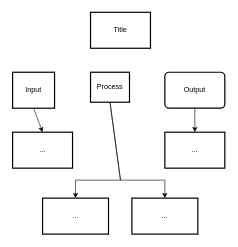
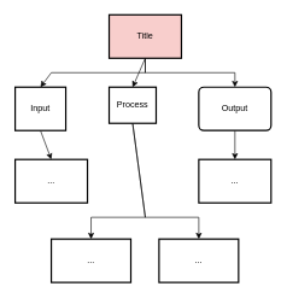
- <mxCell id="8" value="Title" style="rounded=0;whiteSpace=wrap;html=1;absoluteArcSize=1;arcSize=14;strokeWidth=2;" parent="1" vertex="1"><mxGeometry x="150" y="20" width="100" height="60" as="geometry" /></mxCell>
+ <mxCell id="8" value="Title" style="rounded=0;whiteSpace=wrap;html=1;absoluteArcSize=1;arcSize=14;strokeWidth=2;fillColor=#f8cecc;" parent="1" vertex="1"><mxGeometry x="150" y="20" width="100" height="60" as="geometry" /></mxCell>
+ <mxCell id="6" style="edgeStyle=none;rounded=0;html=1;exitX=0.5;exitY=1;exitDx=0;exitDy=0;entryX=0.5;entryY=0;entryDx=0;entryDy=0;" parent="1" source="8" target="4" edge="1"><mxGeometry relative="1" as="geometry" /></mxCell>
+ <mxCell id="7" style="edgeStyle=none;rounded=0;html=1;exitX=0.5;exitY=1;exitDx=0;exitDy=0;entryX=0.5;entryY=0;entryDx=0;entryDy=0;" parent="1" source="8" target="12" edge="1"><mxGeometry relative="1" as="geometry"><Array as="points"><mxPoint x="200" y="100" /><mxPoint x="324" y="100" /></Array></mxGeometry></mxCell>
+ <mxCell id="5" style="edgeStyle=none;html=1;exitX=0.5;exitY=1;exitDx=0;exitDy=0;entryX=0.5;entryY=0;entryDx=0;entryDy=0;rounded=0;" parent="1" source="8" target="10" edge="1"><mxGeometry relative="1" as="geometry"><Array as="points"><mxPoint x="200" y="100" /><mxPoint x="70" y="100" /></Array></mxGeometry></mxCell>
